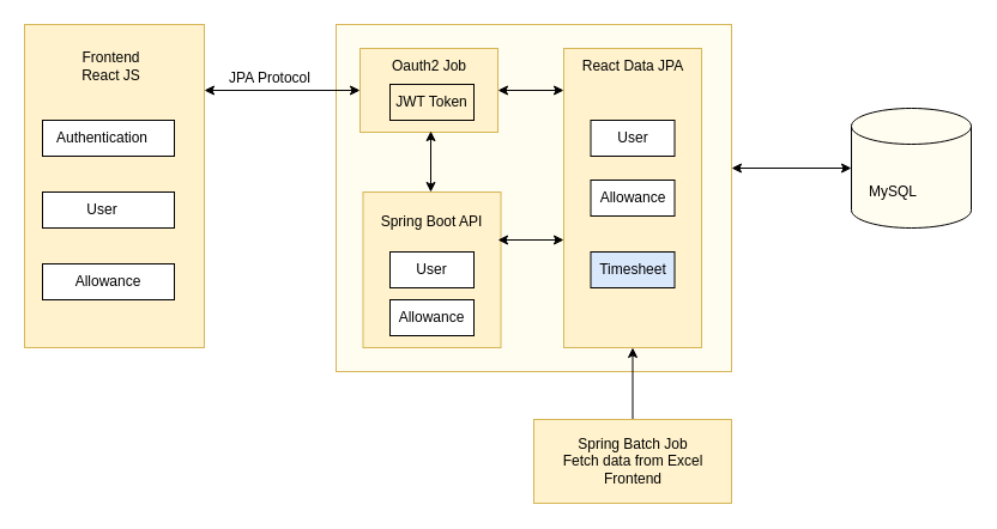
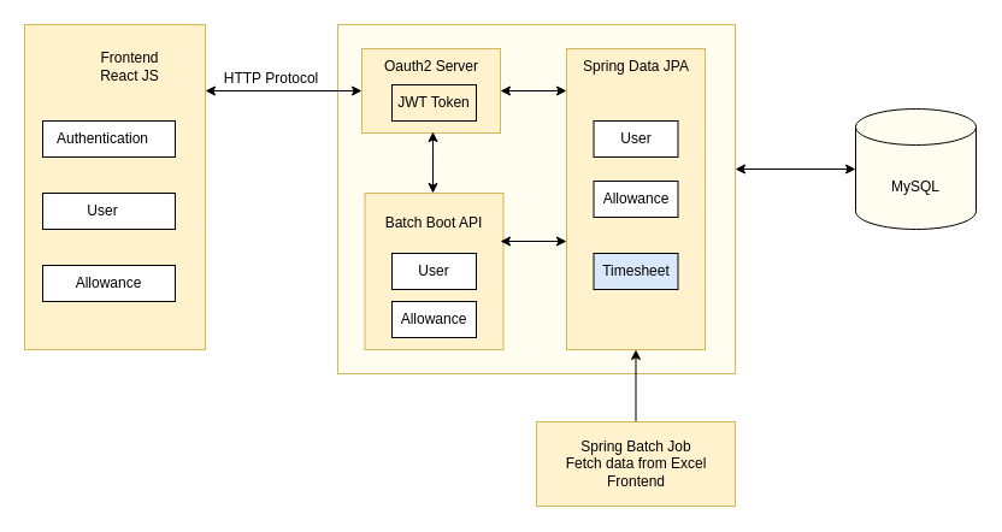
- <mxCell id="10" value="Frontend&lt;br&gt;React JS" style="text;html=1;strokeColor=none;fillColor=none;align=center;verticalAlign=middle;whiteSpace=wrap;rounded=0;" vertex="1" parent="1"><mxGeometry x="65" y="40" width="55" height="30" as="geometry" /></mxCell>
+ <mxCell id="10" value="Frontend&lt;br&gt;React JS" style="text;html=1;strokeColor=none;fillColor=none;align=center;verticalAlign=middle;whiteSpace=wrap;rounded=0;" vertex="1" parent="1"><mxGeometry x="80" y="40" width="55" height="30" as="geometry" /></mxCell>
- <mxCell id="13" value="Oauth2 Job" style="text;html=1;strokeColor=none;fillColor=none;align=center;verticalAlign=middle;whiteSpace=wrap;rounded=0;" vertex="1" parent="1"><mxGeometry x="312.5" y="40" width="90" height="30" as="geometry" /></mxCell>
+ <mxCell id="13" value="Oauth2 Server" style="text;html=1;strokeColor=none;fillColor=none;align=center;verticalAlign=middle;whiteSpace=wrap;rounded=0;" vertex="1" parent="1"><mxGeometry x="312.5" y="40" width="90" height="30" as="geometry" /></mxCell>
- <mxCell id="16" value="React Data JPA" style="text;html=1;strokeColor=none;fillColor=none;align=center;verticalAlign=middle;whiteSpace=wrap;rounded=0;" vertex="1" parent="1"><mxGeometry x="482.5" y="40" width="90" height="30" as="geometry" /></mxCell>
+ <mxCell id="16" value="Spring Data JPA" style="text;html=1;strokeColor=none;fillColor=none;align=center;verticalAlign=middle;whiteSpace=wrap;rounded=0;" vertex="1" parent="1"><mxGeometry x="482.5" y="40" width="90" height="30" as="geometry" /></mxCell>
- <mxCell id="33" value="JPA Protocol" style="text;html=1;strokeColor=none;fillColor=none;align=center;verticalAlign=middle;whiteSpace=wrap;rounded=0;" vertex="1" parent="1"><mxGeometry x="180" y="50" width="90" height="30" as="geometry" /></mxCell>
+ <mxCell id="33" value="HTTP Protocol" style="text;html=1;strokeColor=none;fillColor=none;align=center;verticalAlign=middle;whiteSpace=wrap;rounded=0;" vertex="1" parent="1"><mxGeometry x="180" y="50" width="90" height="30" as="geometry" /></mxCell>
- <mxCell id="31" value="MySQL" style="text;html=1;strokeColor=none;fillColor=none;align=center;verticalAlign=middle;whiteSpace=wrap;rounded=0;" vertex="1" parent="1"><mxGeometry x="715" y="145" width="60" height="30" as="geometry" /></mxCell>
+ <mxCell id="31" value="MySQL" style="text;html=1;strokeColor=none;fillColor=none;align=center;verticalAlign=middle;whiteSpace=wrap;rounded=0;" vertex="1" parent="1"><mxGeometry x="730" y="140" width="60" height="30" as="geometry" /></mxCell>
- <mxCell id="21" value="Spring Boot API" style="text;html=1;strokeColor=none;fillColor=none;align=center;verticalAlign=middle;whiteSpace=wrap;rounded=0;" vertex="1" parent="1"><mxGeometry x="315" y="170" width="90" height="30" as="geometry" /></mxCell>
+ <mxCell id="21" value="Batch Boot API" style="text;html=1;strokeColor=none;fillColor=none;align=center;verticalAlign=middle;whiteSpace=wrap;rounded=0;" vertex="1" parent="1"><mxGeometry x="315" y="170" width="90" height="30" as="geometry" /></mxCell>
